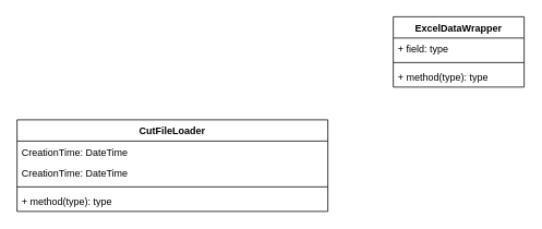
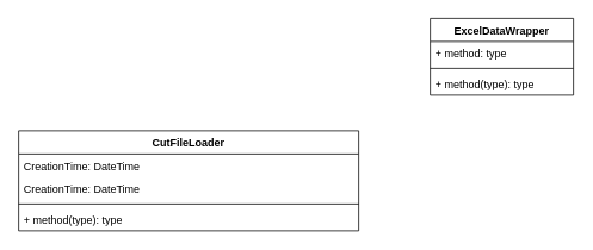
- <mxCell id="8" value="+ field: type" style="text;strokeColor=none;fillColor=none;align=left;verticalAlign=top;spacingLeft=4;spacingRight=4;overflow=hidden;rotatable=0;points=[[0,0.5],[1,0.5]];portConstraint=eastwest;whiteSpace=wrap;html=1;" parent="7" vertex="1"><mxGeometry y="26" width="160" height="26" as="geometry" /></mxCell>
+ <mxCell id="8" value="+ method: type" style="text;strokeColor=none;fillColor=none;align=left;verticalAlign=top;spacingLeft=4;spacingRight=4;overflow=hidden;rotatable=0;points=[[0,0.5],[1,0.5]];portConstraint=eastwest;whiteSpace=wrap;html=1;" parent="7" vertex="1"><mxGeometry y="26" width="160" height="26" as="geometry" /></mxCell>
